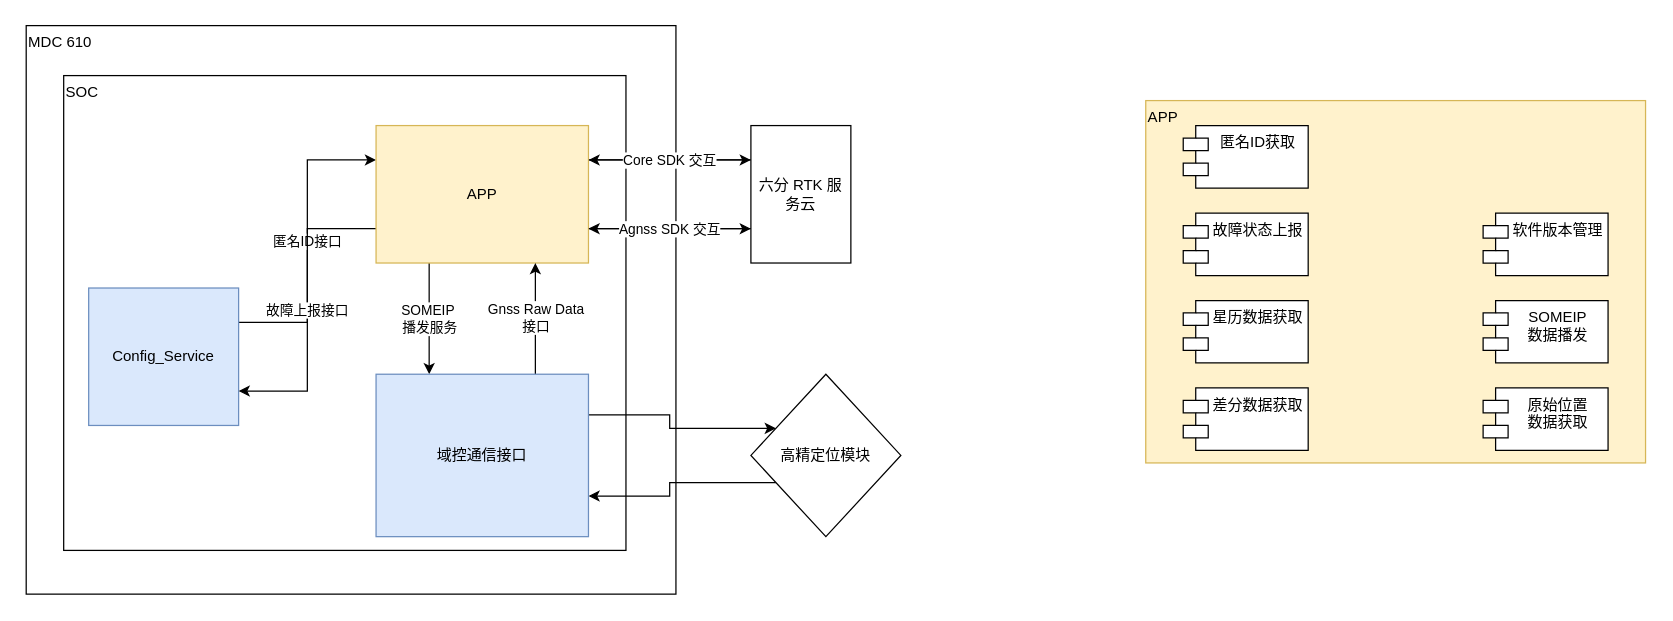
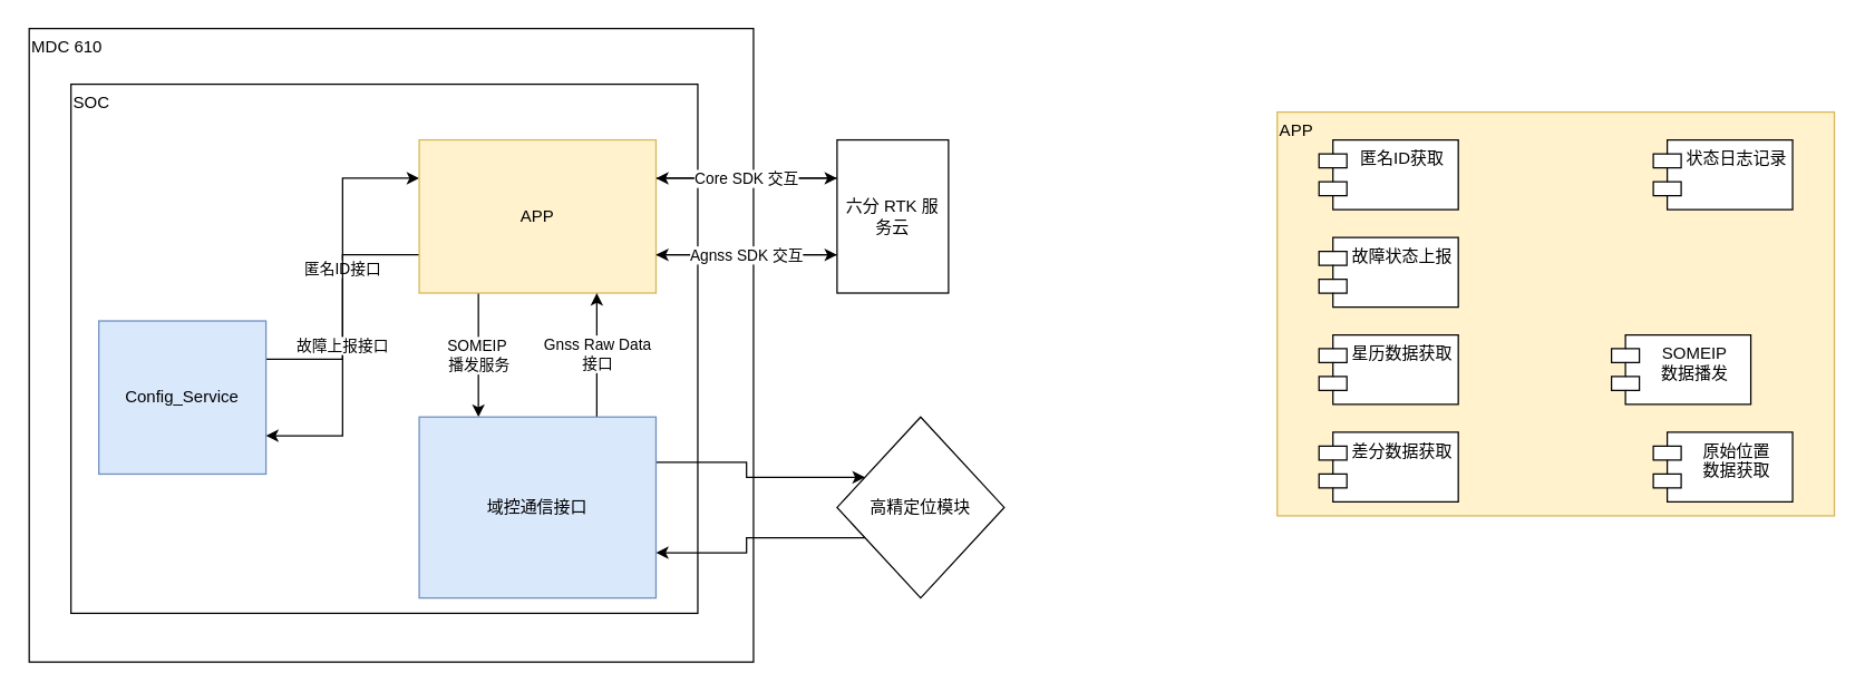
+ <mxCell id="18" value="状态日志记录" style="shape=module;align=left;spacingLeft=20;align=center;verticalAlign=top;" vertex="1" parent="11"><mxGeometry x="270" y="20" width="100" height="50" as="geometry" /></mxCell>
- <mxCell id="13" value="软件版本管理" style="shape=module;align=left;spacingLeft=20;align=center;verticalAlign=top;" vertex="1" parent="11"><mxGeometry x="270" y="90" width="100" height="50" as="geometry" /></mxCell>
- <mxCell id="20" value="SOMEIP&#10;数据播发" style="shape=module;align=left;spacingLeft=20;align=center;verticalAlign=top;" vertex="1" parent="11"><mxGeometry x="270" y="160" width="100" height="50" as="geometry" /></mxCell>
+ <mxCell id="20" value="SOMEIP&#10;数据播发" style="shape=module;align=left;spacingLeft=20;align=center;verticalAlign=top;" vertex="1" parent="11"><mxGeometry x="240" y="160" width="100" height="50" as="geometry" /></mxCell>
